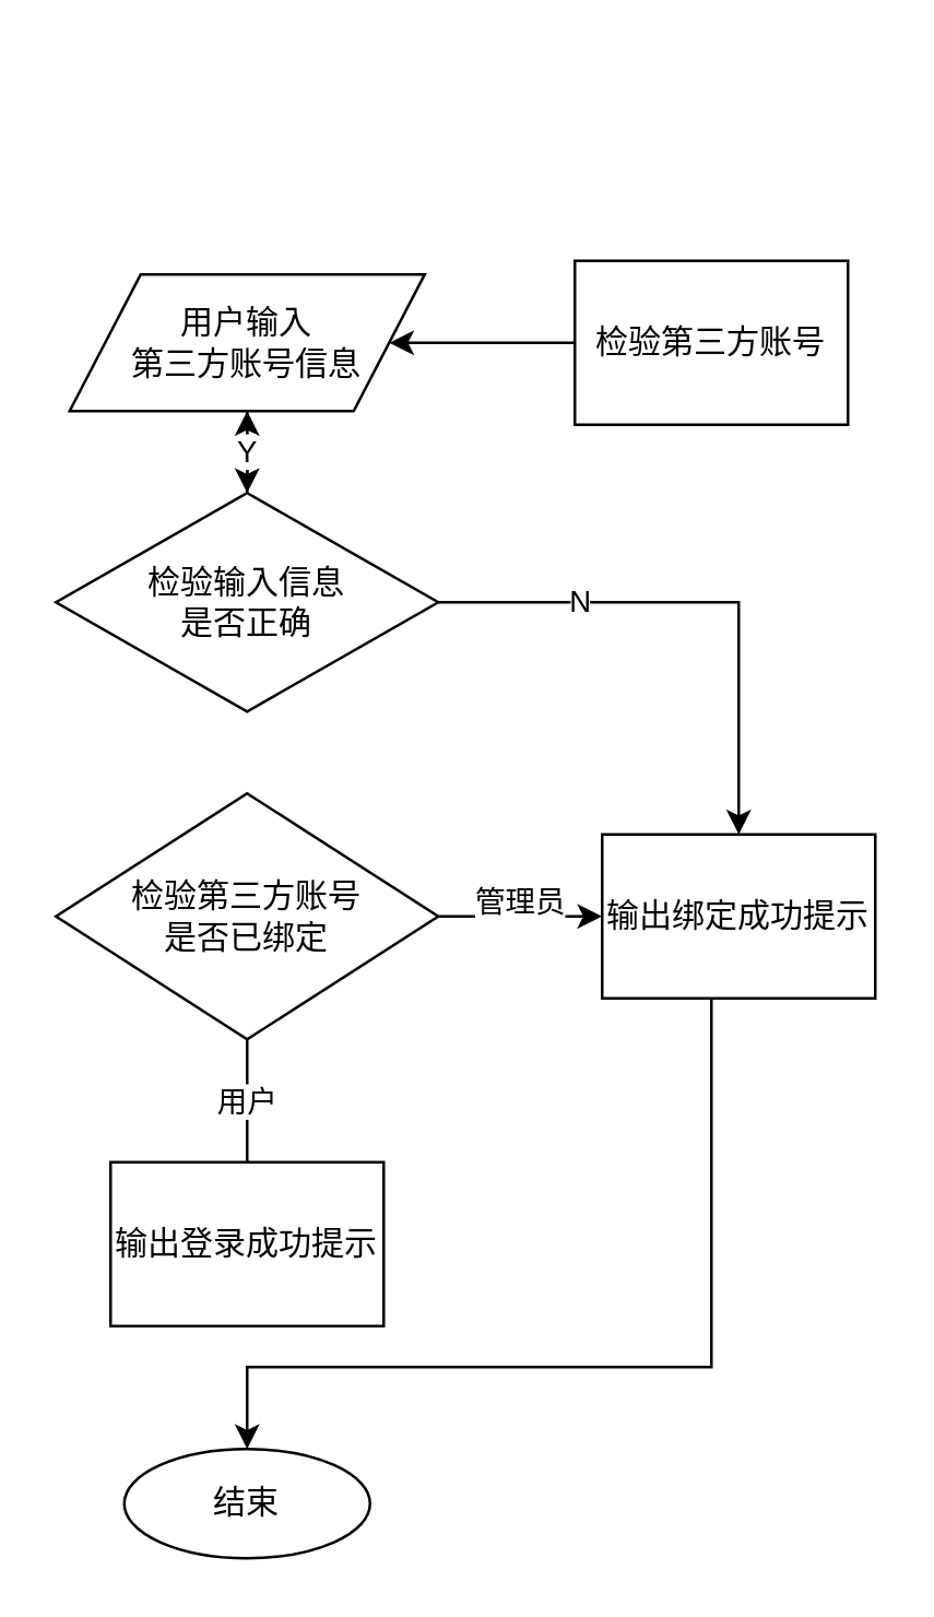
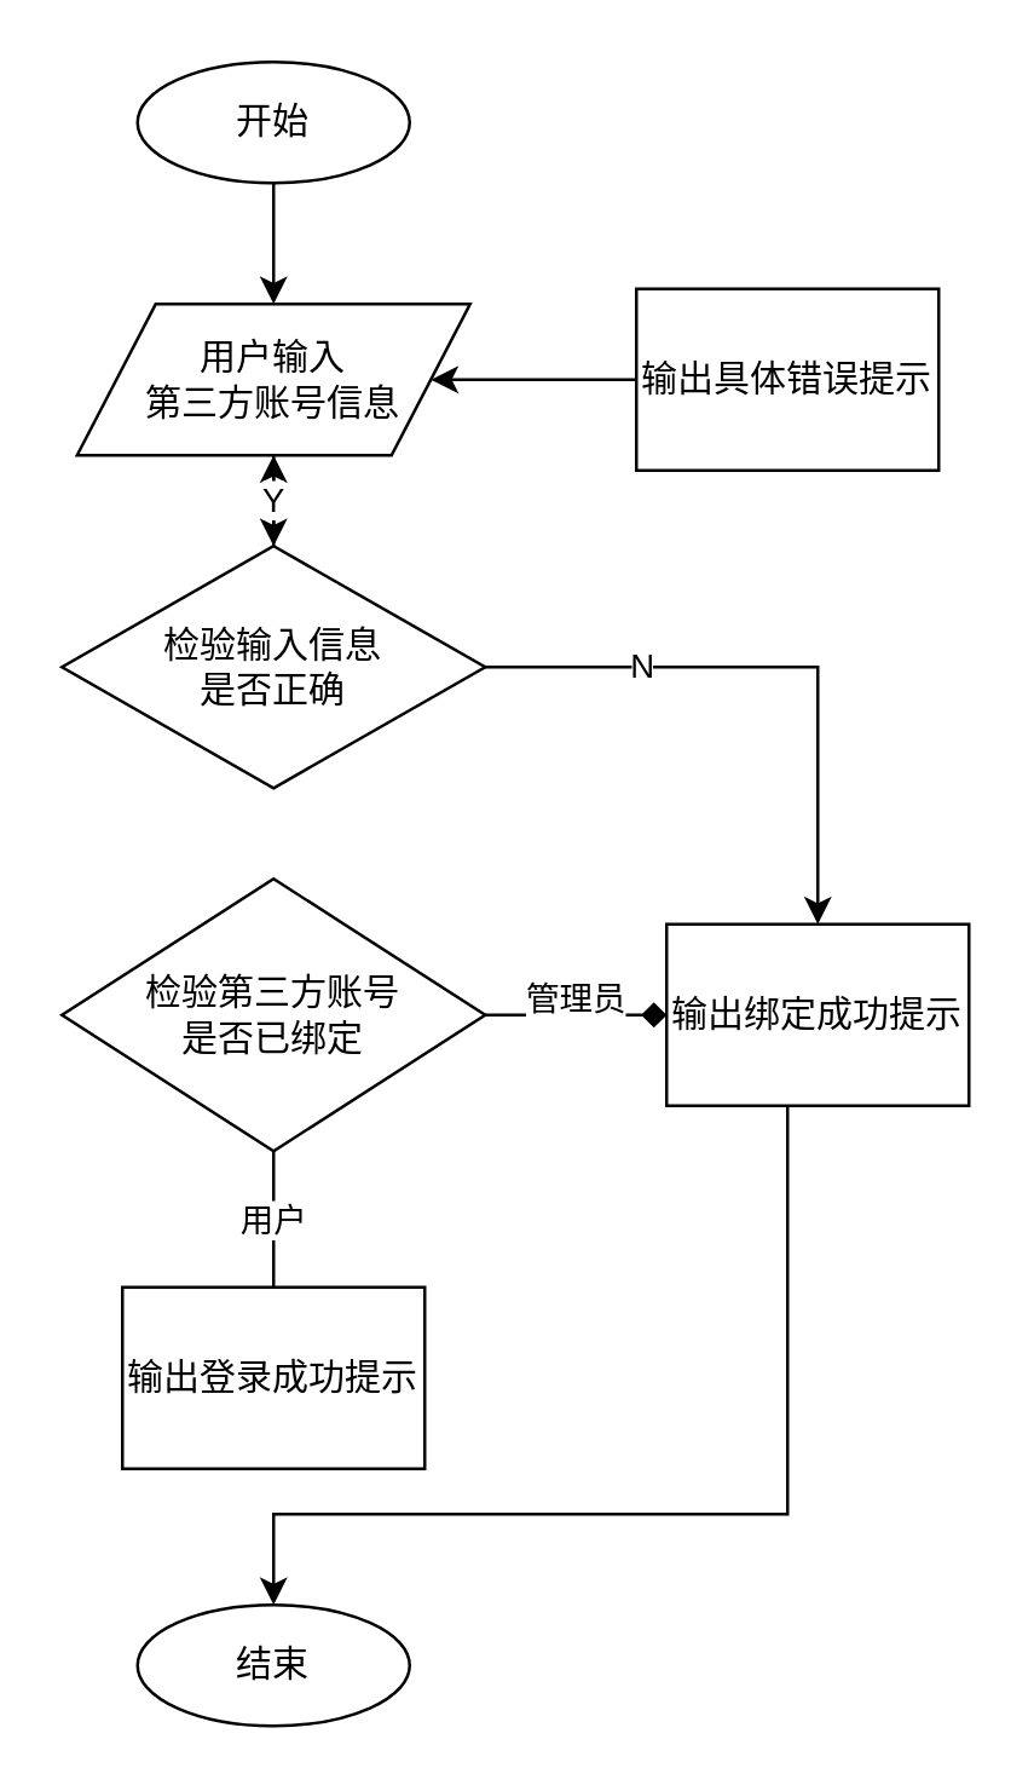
+ <mxCell id="3" value="开始" style="ellipse;whiteSpace=wrap;html=1;" vertex="1" parent="1"><mxGeometry x="45" y="20" width="90" height="40" as="geometry" /></mxCell>
+ <mxCell id="2" value="" style="edgeStyle=orthogonalEdgeStyle;rounded=0;orthogonalLoop=1;jettySize=auto;html=1;entryX=0.5;entryY=0;entryDx=0;entryDy=0;" edge="1" parent="1" source="3" target="5"><mxGeometry relative="1" as="geometry"><mxPoint x="110" y="100" as="targetPoint" /></mxGeometry></mxCell>
- <mxCell id="10" value="检验第三方账号" style="rounded=0;whiteSpace=wrap;html=1;" vertex="1" parent="1"><mxGeometry x="210" y="95" width="100" height="60" as="geometry" /></mxCell>
+ <mxCell id="10" value="输出具体错误提示" style="rounded=0;whiteSpace=wrap;html=1;" vertex="1" parent="1"><mxGeometry x="210" y="95" width="100" height="60" as="geometry" /></mxCell>
- <mxCell id="14" value="管理员" style="edgeStyle=orthogonalEdgeStyle;rounded=0;orthogonalLoop=1;jettySize=auto;html=1;" edge="1" parent="1" source="15" target="17"><mxGeometry y="5" relative="1" as="geometry"><Array as="points"><mxPoint x="180" y="335" /><mxPoint x="180" y="335" /></Array><mxPoint as="offset" /></mxGeometry></mxCell>
+ <mxCell id="14" value="管理员" style="edgeStyle=orthogonalEdgeStyle;rounded=0;orthogonalLoop=1;jettySize=auto;html=1;endArrow=diamond;" edge="1" parent="1" source="15" target="17"><mxGeometry y="5" relative="1" as="geometry"><Array as="points"><mxPoint x="180" y="335" /><mxPoint x="180" y="335" /></Array><mxPoint as="offset" /></mxGeometry></mxCell>
